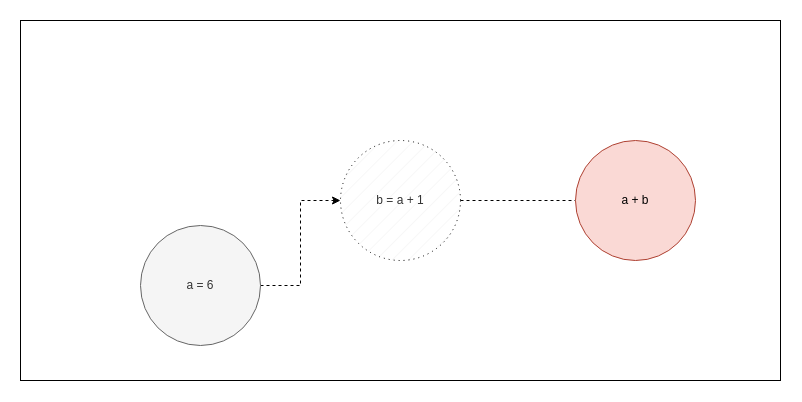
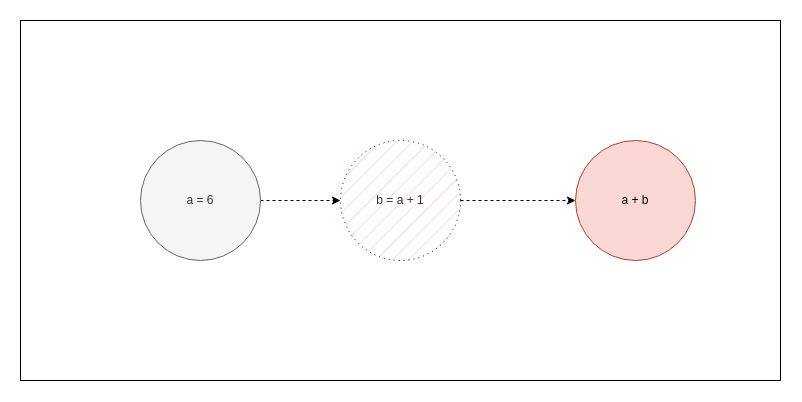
- <mxCell id="6" value="b = a + 1" style="ellipse;whiteSpace=wrap;html=1;aspect=fixed;fillColor=#f5f5f5;fontColor=#333333;strokeColor=default;dashed=1;dashPattern=1 4;fillStyle=hatch;" parent="1" vertex="1"><mxGeometry x="340" y="140" width="120" height="120" as="geometry" /></mxCell>
+ <mxCell id="6" value="b = a + 1" style="ellipse;whiteSpace=wrap;html=1;aspect=fixed;fillColor=#f8cecc;fontColor=#333333;strokeColor=default;dashed=1;dashPattern=1 4;fillStyle=hatch;" parent="1" vertex="1"><mxGeometry x="340" y="140" width="120" height="120" as="geometry" /></mxCell>
- <mxCell id="5" style="edgeStyle=orthogonalEdgeStyle;rounded=0;orthogonalLoop=1;jettySize=auto;html=1;exitX=1;exitY=0.5;exitDx=0;exitDy=0;dashed=1;endArrow=none;" parent="1" source="6" target="7" edge="1"><mxGeometry relative="1" as="geometry" /></mxCell>
+ <mxCell id="5" style="edgeStyle=orthogonalEdgeStyle;rounded=0;orthogonalLoop=1;jettySize=auto;html=1;exitX=1;exitY=0.5;exitDx=0;exitDy=0;dashed=1;" parent="1" source="6" target="7" edge="1"><mxGeometry relative="1" as="geometry" /></mxCell>
- <mxCell id="4" value="a = 6" style="ellipse;whiteSpace=wrap;html=1;aspect=fixed;fillColor=#f5f5f5;fontColor=#333333;strokeColor=#666666;" parent="1" vertex="1"><mxGeometry x="140" y="225" width="120" height="120" as="geometry" /></mxCell>
+ <mxCell id="4" value="a = 6" style="ellipse;whiteSpace=wrap;html=1;aspect=fixed;fillColor=#f5f5f5;fontColor=#333333;strokeColor=#666666;" parent="1" vertex="1"><mxGeometry x="140" y="140" width="120" height="120" as="geometry" /></mxCell>
